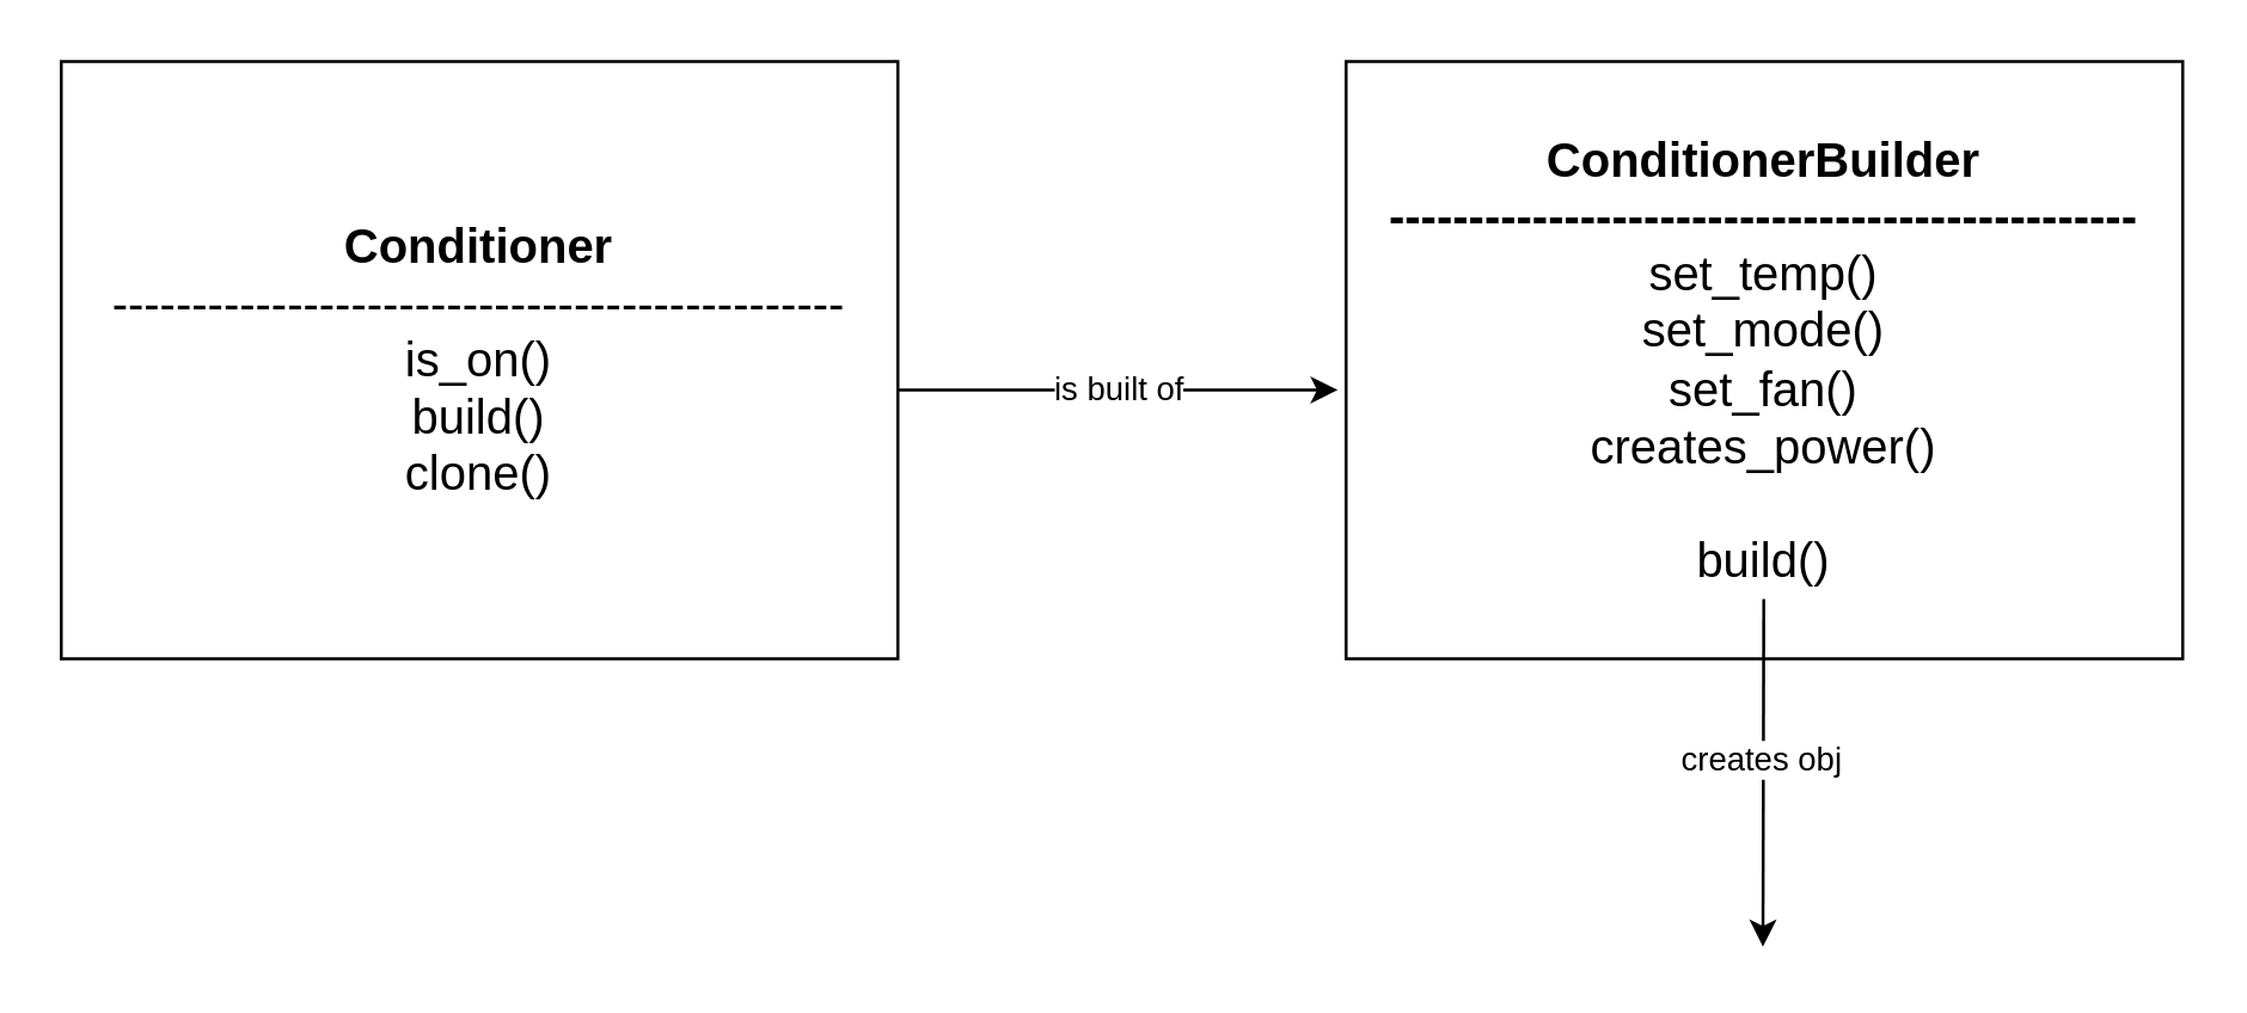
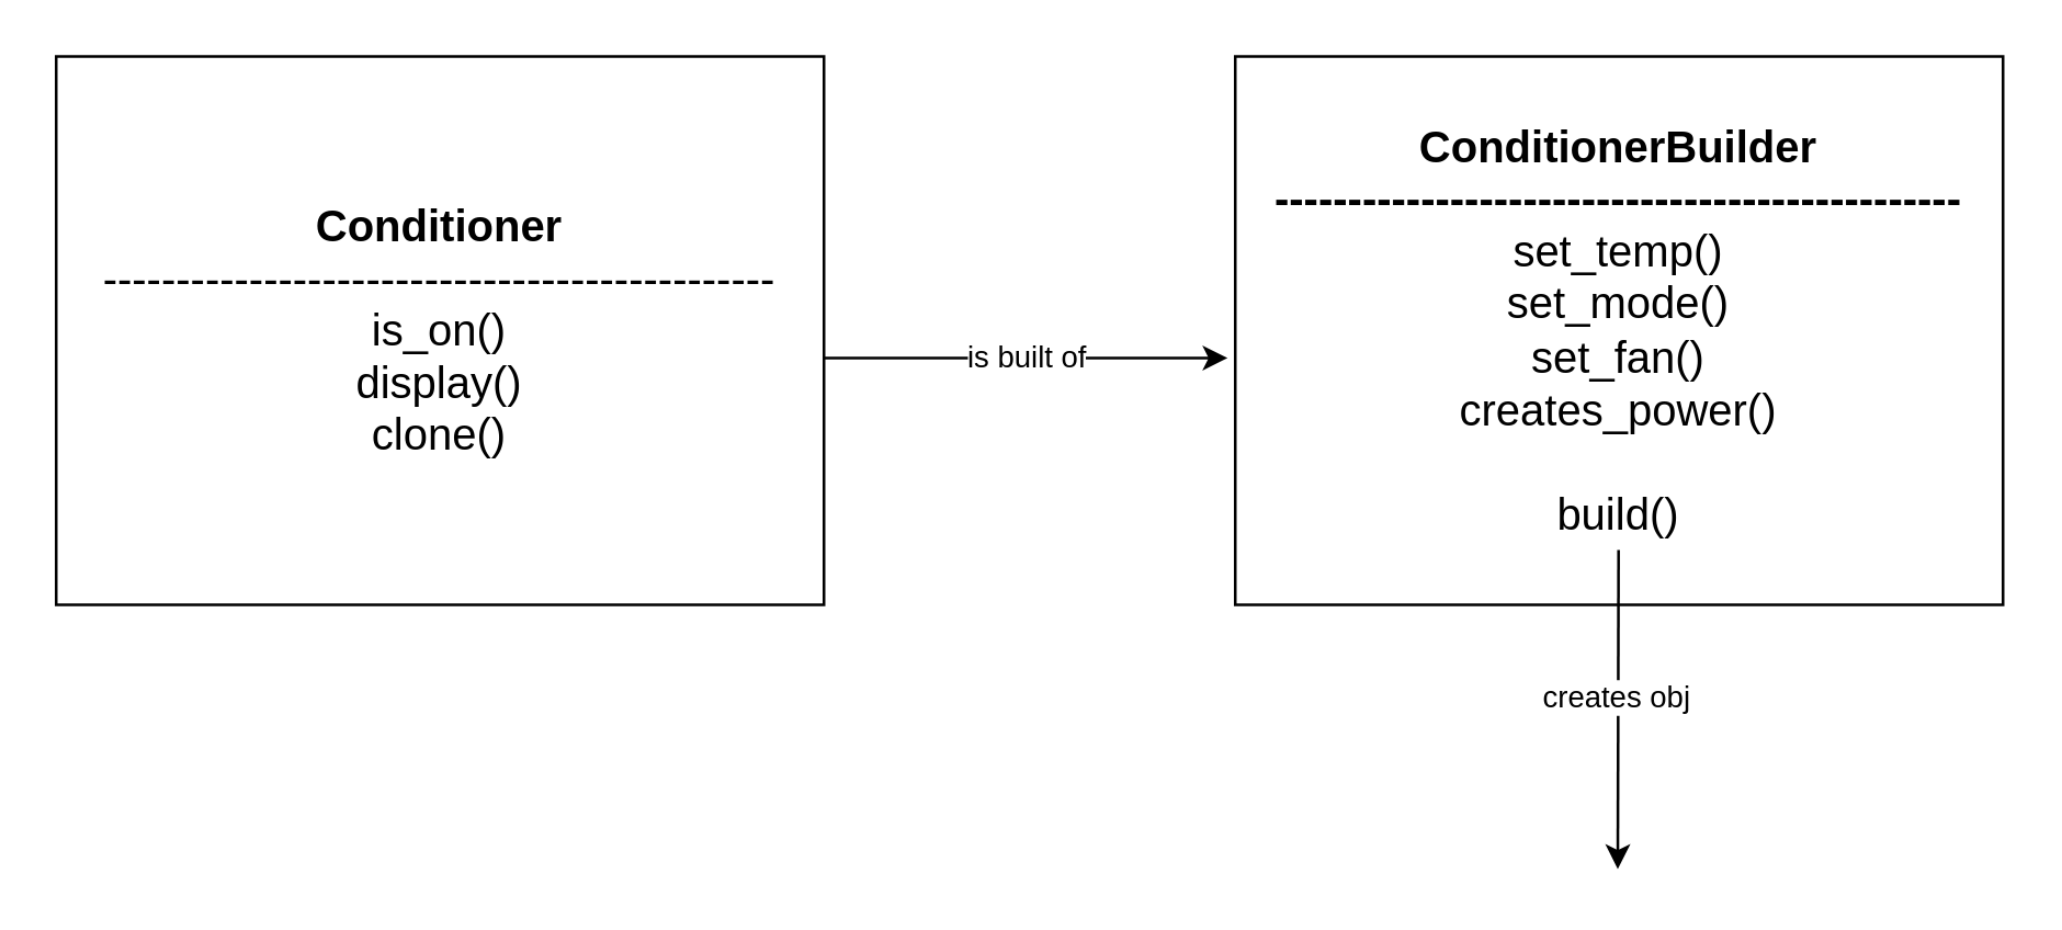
- <mxCell id="2" value="&lt;font style=&quot;font-size: 16px;&quot;&gt;&lt;b&gt;Conditioner&lt;/b&gt;&lt;/font&gt;&lt;div&gt;&lt;font style=&quot;font-size: 16px;&quot;&gt;----------------------------------------------&lt;/font&gt;&lt;/div&gt;&lt;div&gt;&lt;font style=&quot;font-size: 16px;&quot;&gt;is_on()&lt;/font&gt;&lt;/div&gt;&lt;div&gt;&lt;font style=&quot;font-size: 16px;&quot;&gt;build()&lt;/font&gt;&lt;/div&gt;&lt;div&gt;&lt;font style=&quot;font-size: 16px;&quot;&gt;clone()&lt;/font&gt;&lt;/div&gt;" style="rounded=0;whiteSpace=wrap;html=1;" parent="1" vertex="1"><mxGeometry x="20" y="20" width="280" height="200" as="geometry" /></mxCell>
+ <mxCell id="2" value="&lt;font style=&quot;font-size: 16px;&quot;&gt;&lt;b&gt;Conditioner&lt;/b&gt;&lt;/font&gt;&lt;div&gt;&lt;font style=&quot;font-size: 16px;&quot;&gt;----------------------------------------------&lt;/font&gt;&lt;/div&gt;&lt;div&gt;&lt;font style=&quot;font-size: 16px;&quot;&gt;is_on()&lt;/font&gt;&lt;/div&gt;&lt;div&gt;&lt;font style=&quot;font-size: 16px;&quot;&gt;display()&lt;/font&gt;&lt;/div&gt;&lt;div&gt;&lt;font style=&quot;font-size: 16px;&quot;&gt;clone()&lt;/font&gt;&lt;/div&gt;" style="rounded=0;whiteSpace=wrap;html=1;" parent="1" vertex="1"><mxGeometry x="20" y="20" width="280" height="200" as="geometry" /></mxCell>
